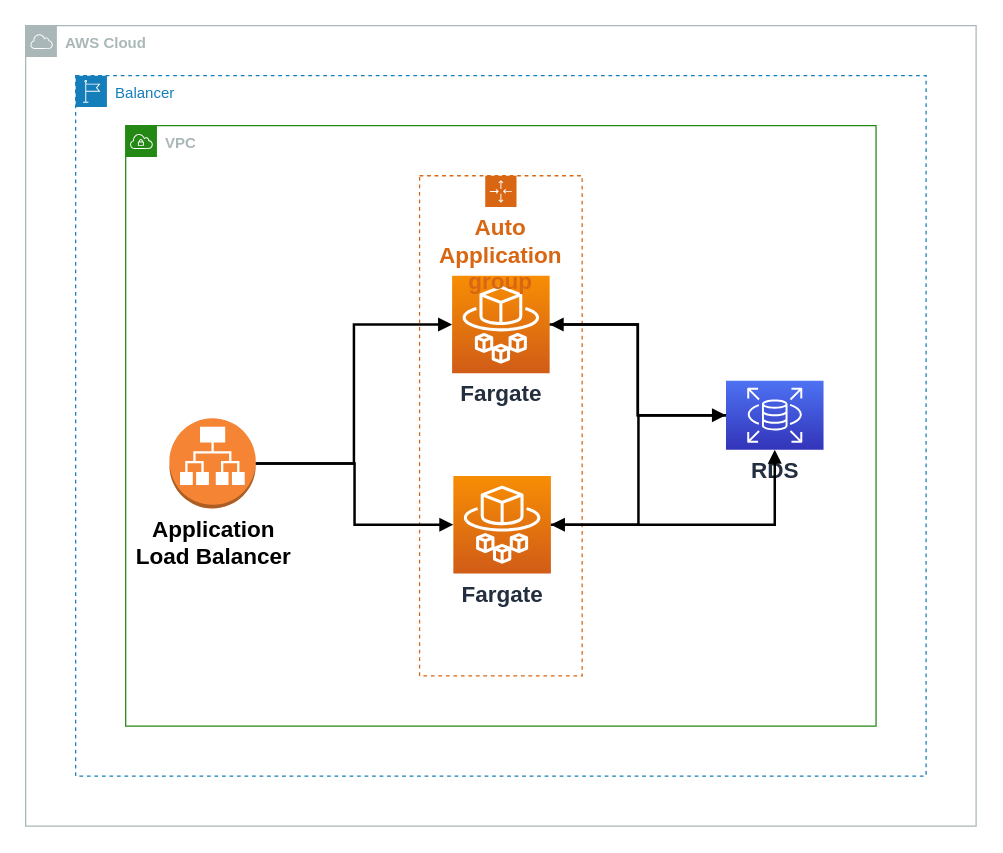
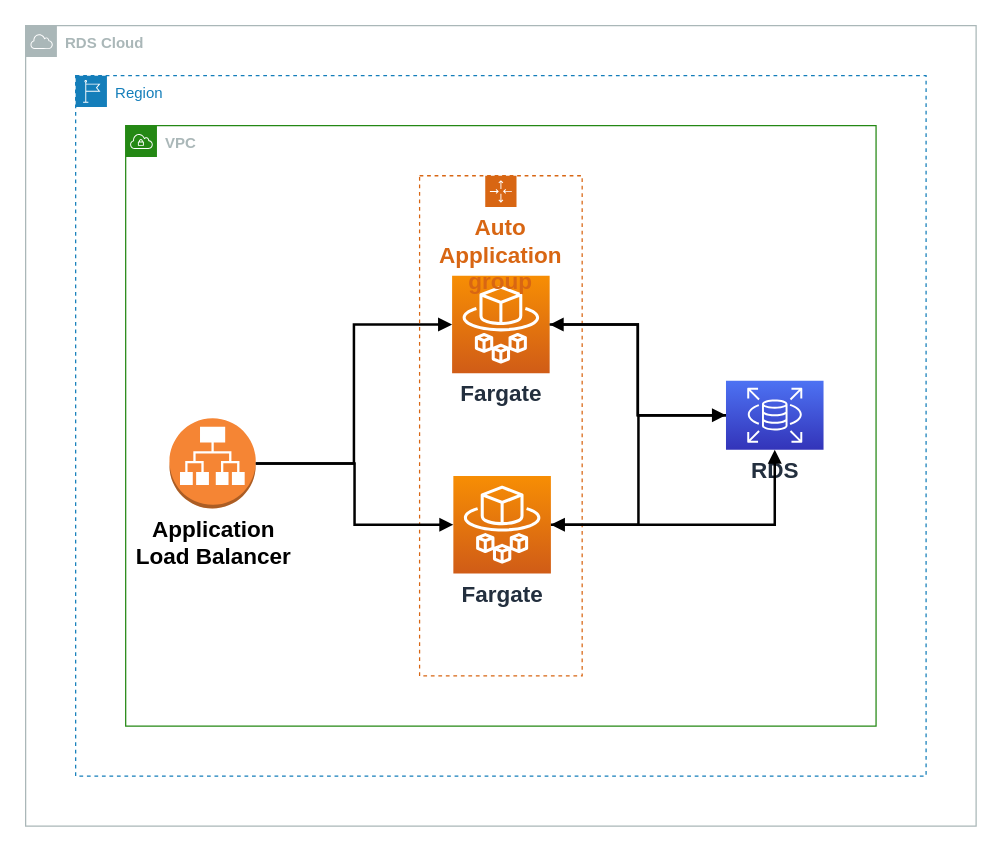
- <mxCell id="2" value="AWS Cloud" style="sketch=0;outlineConnect=0;gradientColor=none;html=1;whiteSpace=wrap;fontSize=12;fontStyle=1;shape=mxgraph.aws4.group;grIcon=mxgraph.aws4.group_aws_cloud;strokeColor=#AAB7B8;fillColor=none;verticalAlign=top;align=left;spacingLeft=30;fontColor=#AAB7B8;dashed=0;" parent="1" vertex="1"><mxGeometry x="20" y="20" width="760" height="640" as="geometry" /></mxCell>
+ <mxCell id="2" value="RDS Cloud" style="sketch=0;outlineConnect=0;gradientColor=none;html=1;whiteSpace=wrap;fontSize=12;fontStyle=1;shape=mxgraph.aws4.group;grIcon=mxgraph.aws4.group_aws_cloud;strokeColor=#AAB7B8;fillColor=none;verticalAlign=top;align=left;spacingLeft=30;fontColor=#AAB7B8;dashed=0;" parent="1" vertex="1"><mxGeometry x="20" y="20" width="760" height="640" as="geometry" /></mxCell>
- <mxCell id="3" value="Balancer" style="points=[[0,0],[0.25,0],[0.5,0],[0.75,0],[1,0],[1,0.25],[1,0.5],[1,0.75],[1,1],[0.75,1],[0.5,1],[0.25,1],[0,1],[0,0.75],[0,0.5],[0,0.25]];outlineConnect=0;gradientColor=none;html=1;whiteSpace=wrap;fontSize=12;fontStyle=0;container=1;pointerEvents=0;collapsible=0;recursiveResize=0;shape=mxgraph.aws4.group;grIcon=mxgraph.aws4.group_region;strokeColor=#147EBA;fillColor=none;verticalAlign=top;align=left;spacingLeft=30;fontColor=#147EBA;dashed=1;" parent="1" vertex="1"><mxGeometry x="60" y="60" width="680" height="560" as="geometry" /></mxCell>
+ <mxCell id="3" value="Region" style="points=[[0,0],[0.25,0],[0.5,0],[0.75,0],[1,0],[1,0.25],[1,0.5],[1,0.75],[1,1],[0.75,1],[0.5,1],[0.25,1],[0,1],[0,0.75],[0,0.5],[0,0.25]];outlineConnect=0;gradientColor=none;html=1;whiteSpace=wrap;fontSize=12;fontStyle=0;container=1;pointerEvents=0;collapsible=0;recursiveResize=0;shape=mxgraph.aws4.group;grIcon=mxgraph.aws4.group_region;strokeColor=#147EBA;fillColor=none;verticalAlign=top;align=left;spacingLeft=30;fontColor=#147EBA;dashed=1;" parent="1" vertex="1"><mxGeometry x="60" y="60" width="680" height="560" as="geometry" /></mxCell>
